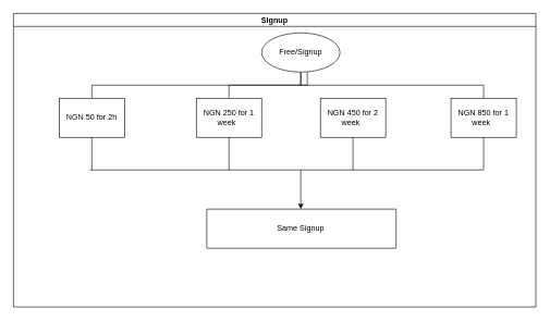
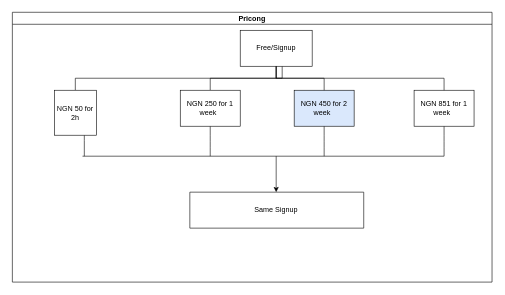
- <mxCell id="2" value="Signup" style="swimlane;startSize=20;horizontal=1;containerType=tree;newEdgeStyle={&quot;edgeStyle&quot;:&quot;elbowEdgeStyle&quot;,&quot;startArrow&quot;:&quot;none&quot;,&quot;endArrow&quot;:&quot;none&quot;};strokeColor=light-dark(#000000,#3333FF);" vertex="1" parent="1"><mxGeometry x="20" width="800" height="450" as="geometry" y="20" /></mxCell>
+ <mxCell id="2" value="Pricong" style="swimlane;startSize=20;horizontal=1;containerType=tree;newEdgeStyle={&quot;edgeStyle&quot;:&quot;elbowEdgeStyle&quot;,&quot;startArrow&quot;:&quot;none&quot;,&quot;endArrow&quot;:&quot;none&quot;};strokeColor=light-dark(#000000,#3333FF);" vertex="1" parent="1"><mxGeometry x="20" width="800" height="450" as="geometry" y="20" /></mxCell>
- <mxCell id="5" value="Free/Signup" style="ellipse;whiteSpace=wrap;html=1;align=center;treeFolding=1;treeMoving=1;newEdgeStyle={&quot;edgeStyle&quot;:&quot;elbowEdgeStyle&quot;,&quot;startArrow&quot;:&quot;none&quot;,&quot;endArrow&quot;:&quot;none&quot;};strokeColor=light-dark(#000000,#00FF00);" vertex="1" parent="2"><mxGeometry x="380" y="30" width="120" height="60" as="geometry" /></mxCell>
+ <mxCell id="5" value="Free/Signup" style="whiteSpace=wrap;html=1;align=center;treeFolding=1;treeMoving=1;newEdgeStyle={&quot;edgeStyle&quot;:&quot;elbowEdgeStyle&quot;,&quot;startArrow&quot;:&quot;none&quot;,&quot;endArrow&quot;:&quot;none&quot;};strokeColor=light-dark(#000000,#00FF00);" vertex="1" parent="2"><mxGeometry x="380" y="30" width="120" height="60" as="geometry" /></mxCell>
+ <mxCell id="12" value="" style="edgeStyle=elbowEdgeStyle;elbow=vertical;sourcePerimeterSpacing=0;targetPerimeterSpacing=0;startArrow=none;endArrow=none;rounded=0;curved=0;" edge="1" parent="2" source="5" target="11"><mxGeometry relative="1" as="geometry"><mxPoint x="250" y="90" as="sourcePoint" /><mxPoint x="320" y="130" as="targetPoint" /></mxGeometry></mxCell>
- <mxCell id="7" value="&lt;font color=&quot;#121212&quot;&gt;NGN&amp;nbsp;&lt;/font&gt;50 for 2h" style="whiteSpace=wrap;html=1;align=center;verticalAlign=middle;treeFolding=1;treeMoving=1;newEdgeStyle={&quot;edgeStyle&quot;:&quot;elbowEdgeStyle&quot;,&quot;startArrow&quot;:&quot;none&quot;,&quot;endArrow&quot;:&quot;none&quot;};" vertex="1" parent="2"><mxGeometry x="70" y="130" width="100" height="60" as="geometry" /></mxCell>
+ <mxCell id="7" value="&lt;font color=&quot;#121212&quot;&gt;NGN&amp;nbsp;&lt;/font&gt;50 for 2h" style="whiteSpace=wrap;html=1;align=center;verticalAlign=middle;treeFolding=1;treeMoving=1;newEdgeStyle={&quot;edgeStyle&quot;:&quot;elbowEdgeStyle&quot;,&quot;startArrow&quot;:&quot;none&quot;,&quot;endArrow&quot;:&quot;none&quot;};" vertex="1" parent="2"><mxGeometry x="70" y="130" width="70" height="75" as="geometry" /></mxCell>
- <mxCell id="11" value="NGN 450 for 2 week&amp;nbsp;&amp;nbsp;" style="whiteSpace=wrap;html=1;align=center;verticalAlign=middle;treeFolding=1;treeMoving=1;newEdgeStyle={&quot;edgeStyle&quot;:&quot;elbowEdgeStyle&quot;,&quot;startArrow&quot;:&quot;none&quot;,&quot;endArrow&quot;:&quot;none&quot;};" vertex="1" parent="2"><mxGeometry x="470" y="130" width="100" height="60" as="geometry" /></mxCell>
+ <mxCell id="11" value="NGN 450 for 2 week&amp;nbsp;&amp;nbsp;" style="whiteSpace=wrap;html=1;align=center;verticalAlign=middle;treeFolding=1;treeMoving=1;newEdgeStyle={&quot;edgeStyle&quot;:&quot;elbowEdgeStyle&quot;,&quot;startArrow&quot;:&quot;none&quot;,&quot;endArrow&quot;:&quot;none&quot;};fillColor=#dae8fc;" vertex="1" parent="2"><mxGeometry x="470" y="130" width="100" height="60" as="geometry" /></mxCell>
- <mxCell id="14" value="NGN 850 for 1 week&amp;nbsp;&amp;nbsp;" style="whiteSpace=wrap;html=1;align=center;verticalAlign=middle;treeFolding=1;treeMoving=1;newEdgeStyle={&quot;edgeStyle&quot;:&quot;elbowEdgeStyle&quot;,&quot;startArrow&quot;:&quot;none&quot;,&quot;endArrow&quot;:&quot;none&quot;};" vertex="1" parent="2"><mxGeometry x="670" y="130" width="100" height="60" as="geometry" /></mxCell>
+ <mxCell id="14" value="NGN 851 for 1 week&amp;nbsp;&amp;nbsp;" style="whiteSpace=wrap;html=1;align=center;verticalAlign=middle;treeFolding=1;treeMoving=1;newEdgeStyle={&quot;edgeStyle&quot;:&quot;elbowEdgeStyle&quot;,&quot;startArrow&quot;:&quot;none&quot;,&quot;endArrow&quot;:&quot;none&quot;};" vertex="1" parent="2"><mxGeometry x="670" y="130" width="100" height="60" as="geometry" /></mxCell>
